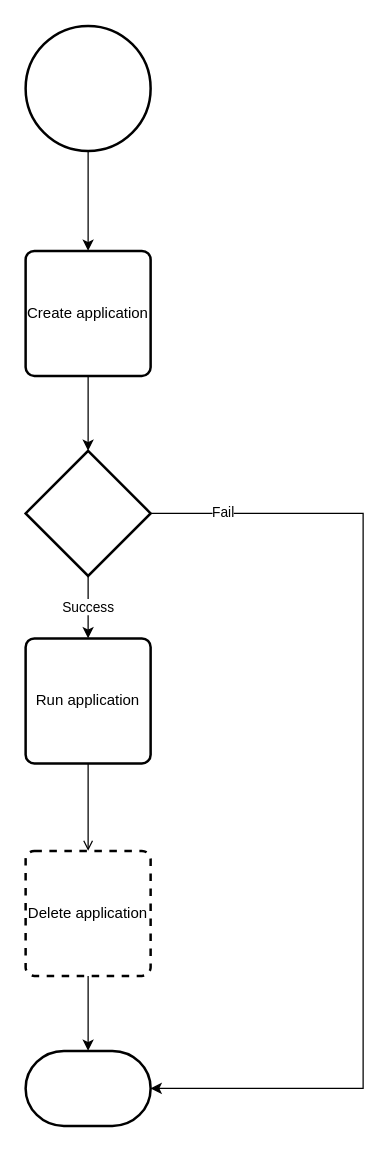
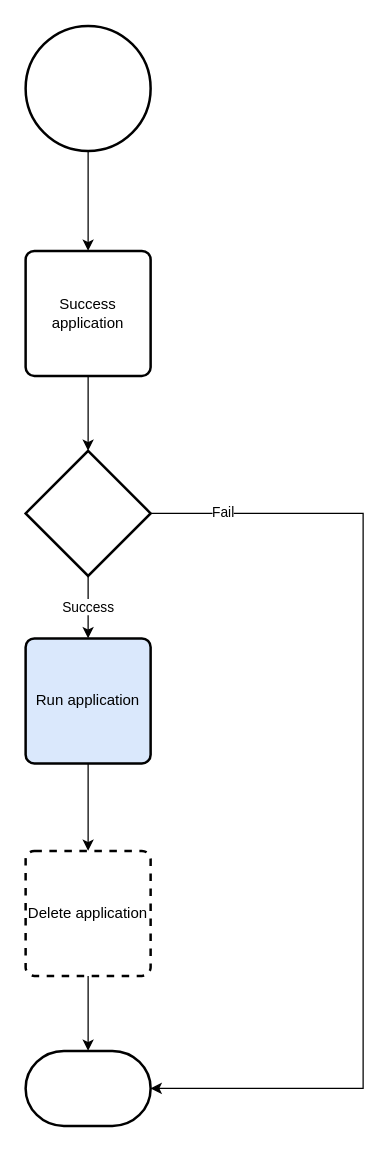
- <mxCell id="5" value="Create application" style="rounded=1;whiteSpace=wrap;html=1;absoluteArcSize=1;arcSize=14;strokeWidth=2;" vertex="1" parent="1"><mxGeometry x="20" y="200" width="100" height="100" as="geometry" /></mxCell>
+ <mxCell id="5" value="Success application" style="rounded=1;whiteSpace=wrap;html=1;absoluteArcSize=1;arcSize=14;strokeWidth=2;" vertex="1" parent="1"><mxGeometry x="20" y="200" width="100" height="100" as="geometry" /></mxCell>
- <mxCell id="7" value="Run application" style="rounded=1;whiteSpace=wrap;html=1;absoluteArcSize=1;arcSize=14;strokeWidth=2;" vertex="1" parent="1"><mxGeometry x="20" y="510" width="100" height="100" as="geometry" /></mxCell>
+ <mxCell id="7" value="Run application" style="rounded=1;whiteSpace=wrap;html=1;absoluteArcSize=1;arcSize=14;strokeWidth=2;fillColor=#dae8fc;" vertex="1" parent="1"><mxGeometry x="20" y="510" width="100" height="100" as="geometry" /></mxCell>
- <mxCell id="6" style="edgeStyle=orthogonalEdgeStyle;rounded=0;orthogonalLoop=1;jettySize=auto;html=1;exitX=0.5;exitY=1;exitDx=0;exitDy=0;entryX=0.5;entryY=0;entryDx=0;entryDy=0;endArrow=open;" edge="1" parent="1" source="7" target="9"><mxGeometry relative="1" as="geometry" /></mxCell>
+ <mxCell id="6" style="edgeStyle=orthogonalEdgeStyle;rounded=0;orthogonalLoop=1;jettySize=auto;html=1;exitX=0.5;exitY=1;exitDx=0;exitDy=0;entryX=0.5;entryY=0;entryDx=0;entryDy=0;" edge="1" parent="1" source="7" target="9"><mxGeometry relative="1" as="geometry" /></mxCell>
